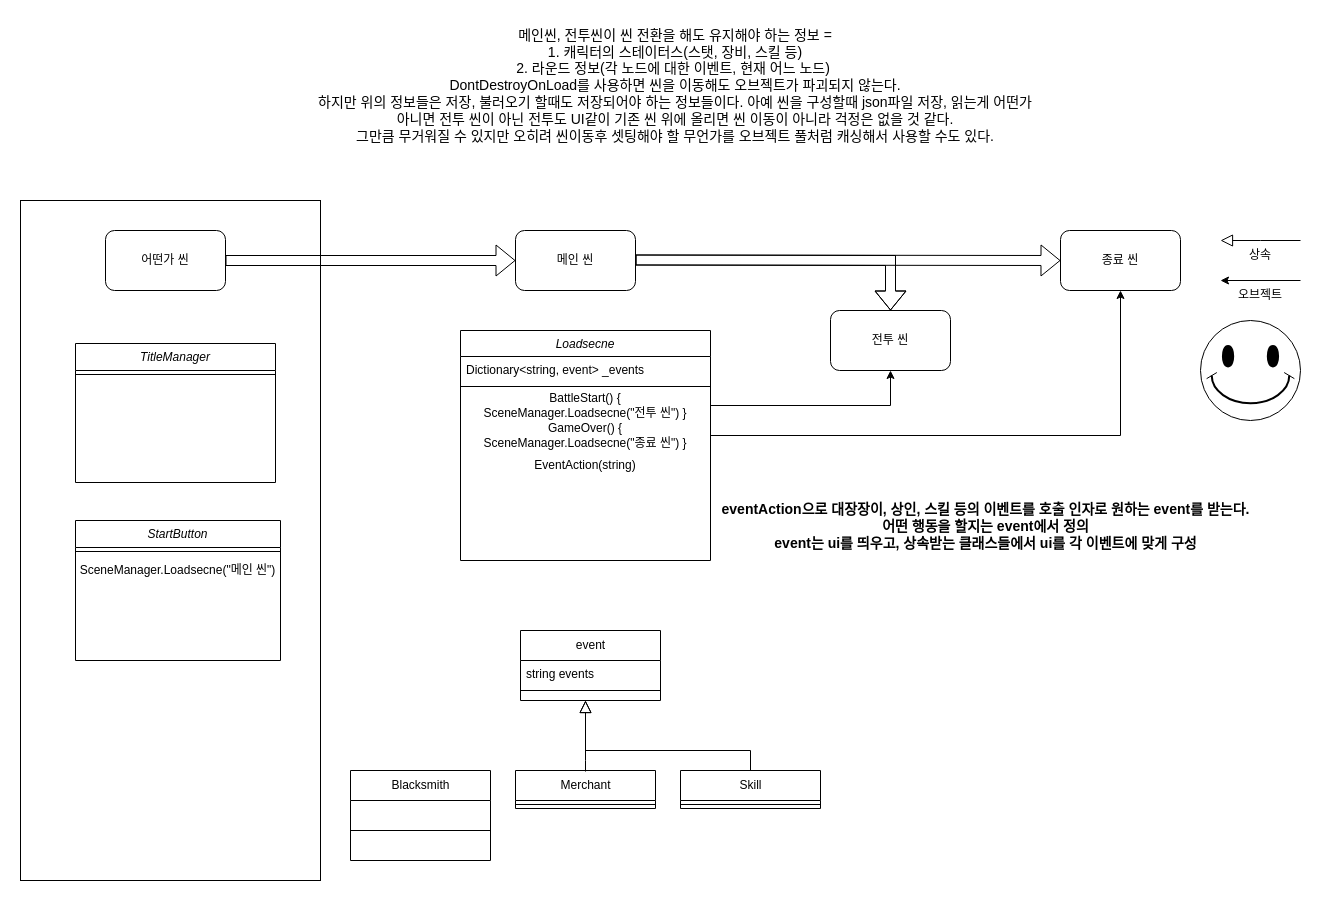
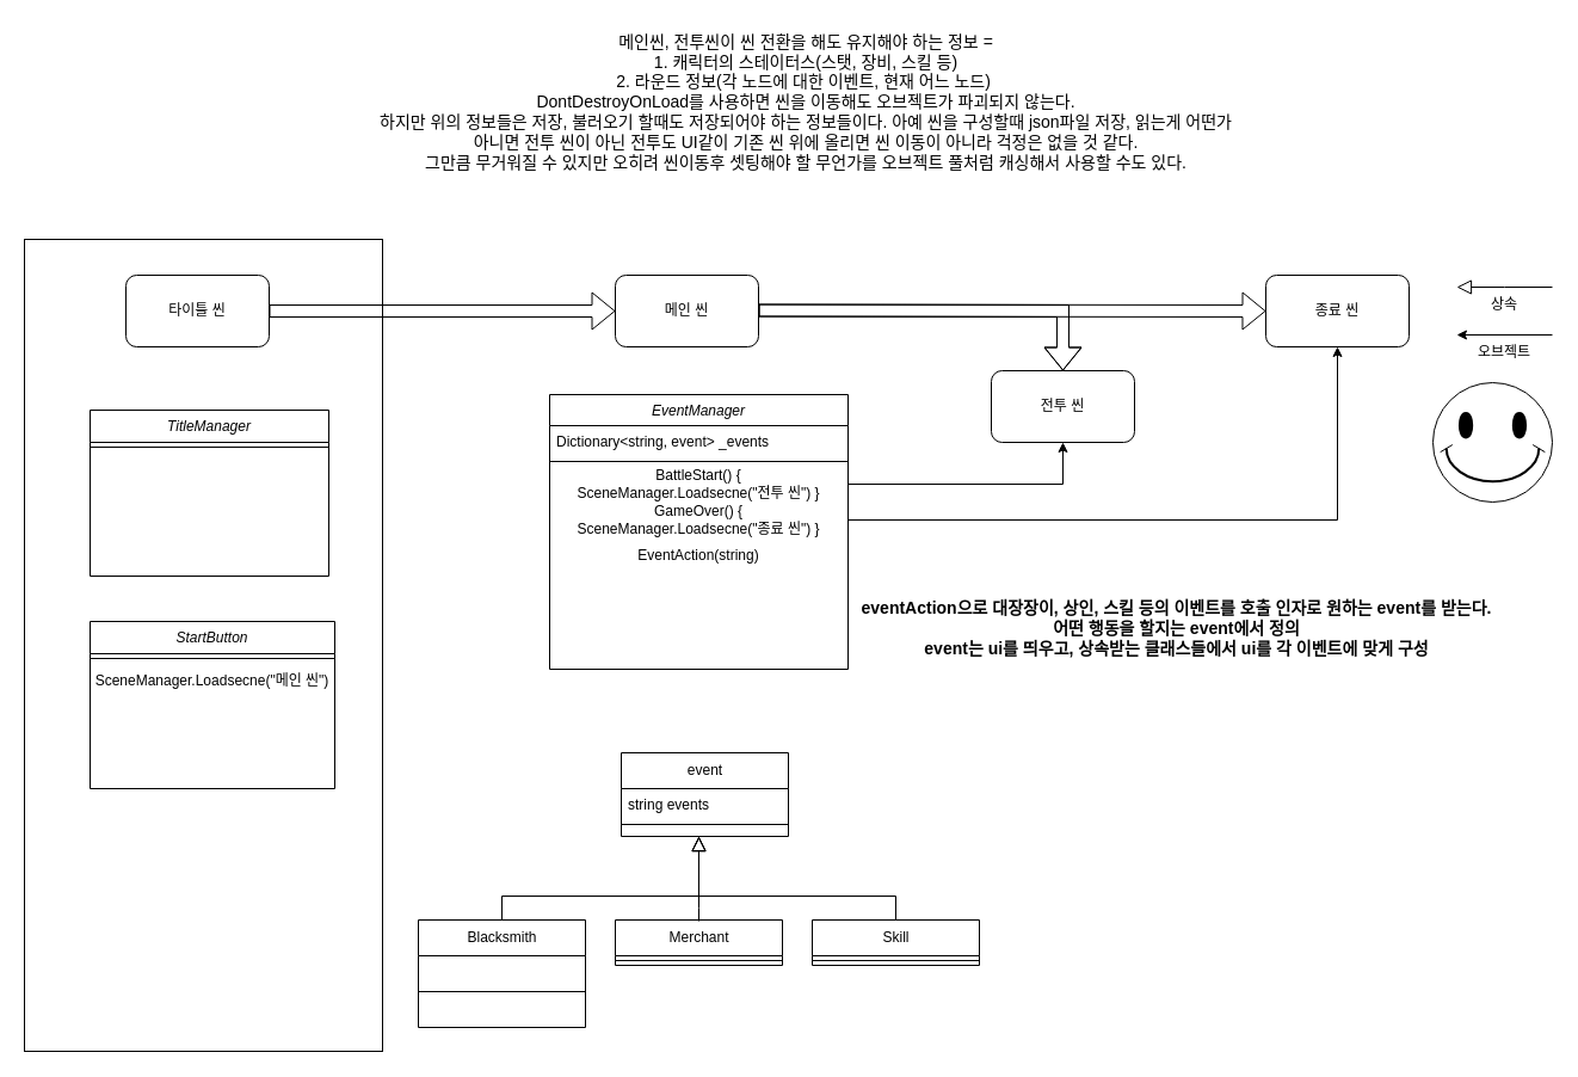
- <mxCell id="10" value="어떤가 씬" style="text;html=1;strokeColor=none;fillColor=none;align=center;verticalAlign=middle;whiteSpace=wrap;rounded=0;" parent="1" vertex="1"><mxGeometry x="105" y="230" width="120" height="60" as="geometry" /></mxCell>
+ <mxCell id="10" value="타이틀 씬" style="text;html=1;strokeColor=none;fillColor=none;align=center;verticalAlign=middle;whiteSpace=wrap;rounded=0;" parent="1" vertex="1"><mxGeometry x="105" y="230" width="120" height="60" as="geometry" /></mxCell>
- <mxCell id="3" value="Loadsecne" style="swimlane;fontStyle=2;align=center;verticalAlign=top;childLayout=stackLayout;horizontal=1;startSize=26;horizontalStack=0;resizeParent=1;resizeLast=0;collapsible=1;marginBottom=0;rounded=0;shadow=0;strokeWidth=1;" parent="1" vertex="1"><mxGeometry x="460" y="330" width="250" height="230" as="geometry"><mxRectangle x="230" y="140" width="160" height="26" as="alternateBounds" /></mxGeometry></mxCell>
+ <mxCell id="3" value="EventManager" style="swimlane;fontStyle=2;align=center;verticalAlign=top;childLayout=stackLayout;horizontal=1;startSize=26;horizontalStack=0;resizeParent=1;resizeLast=0;collapsible=1;marginBottom=0;rounded=0;shadow=0;strokeWidth=1;" parent="1" vertex="1"><mxGeometry x="460" y="330" width="250" height="230" as="geometry"><mxRectangle x="230" y="140" width="160" height="26" as="alternateBounds" /></mxGeometry></mxCell>
+ <mxCell id="35" value="" style="endArrow=block;endSize=10;endFill=0;shadow=0;strokeWidth=1;rounded=0;edgeStyle=elbowEdgeStyle;elbow=vertical;exitX=0.5;exitY=0;exitDx=0;exitDy=0;entryX=0.464;entryY=1.026;entryDx=0;entryDy=0;entryPerimeter=0;" parent="1" source="36" target="32" edge="1"><mxGeometry width="160" relative="1" as="geometry"><mxPoint x="480" y="766" as="sourcePoint" /><mxPoint x="560" y="760" as="targetPoint" /><Array as="points"><mxPoint x="530" y="750" /></Array></mxGeometry></mxCell>
